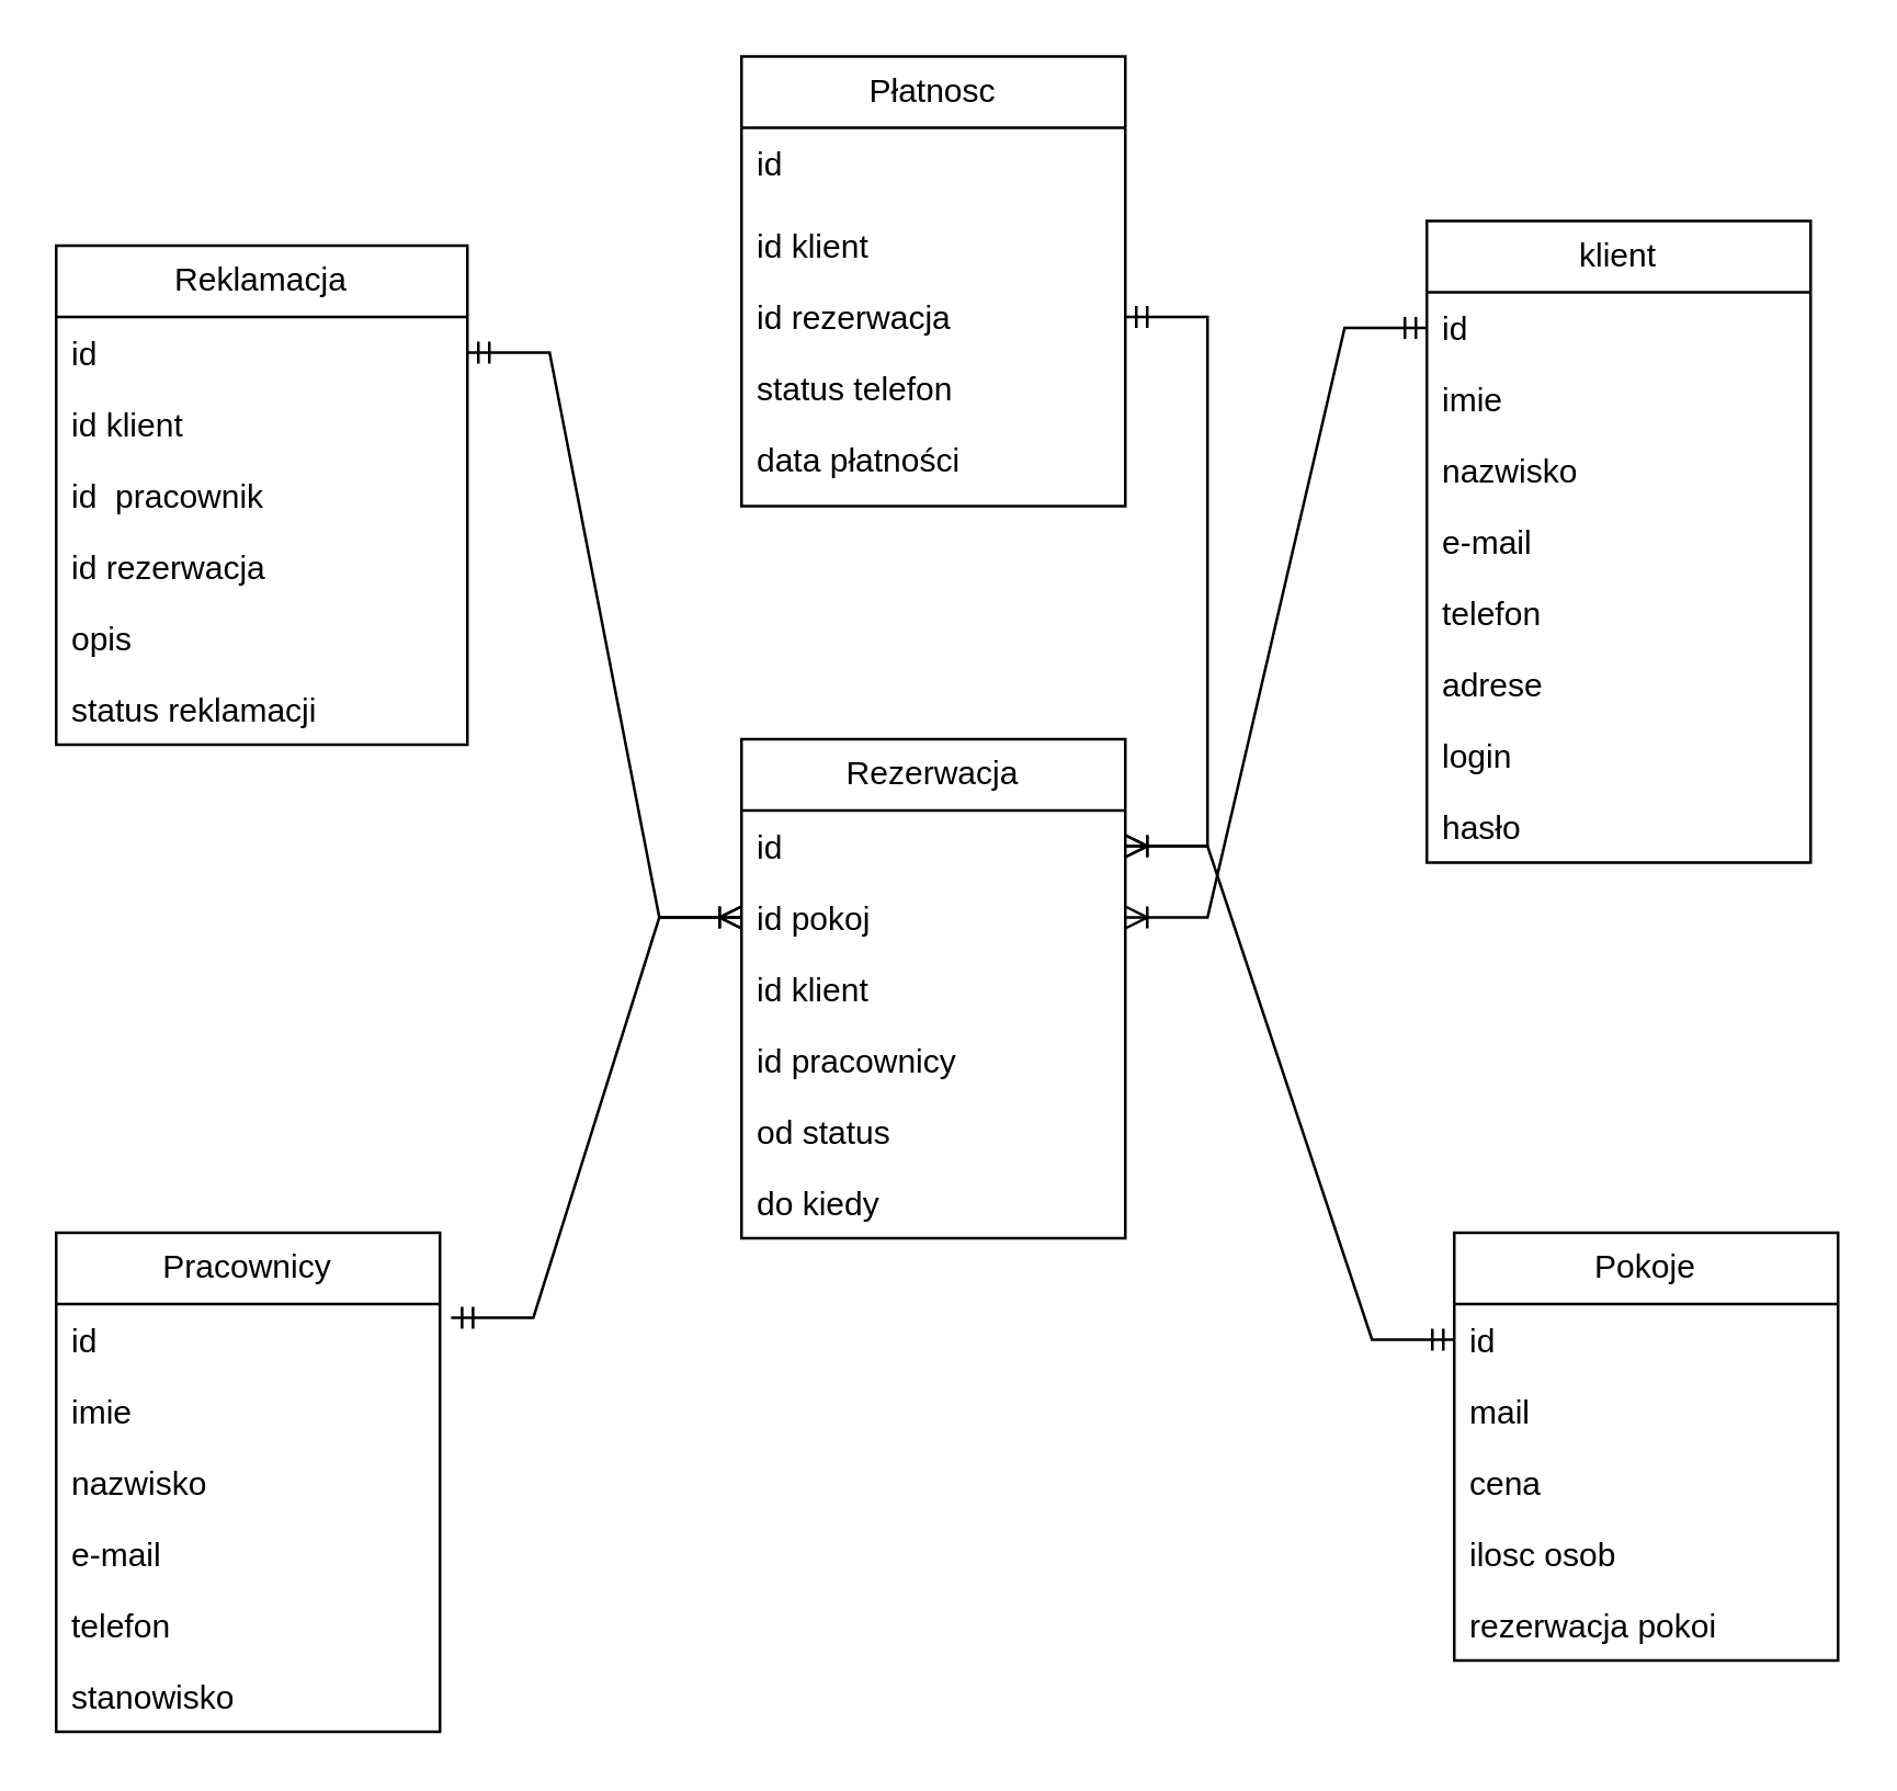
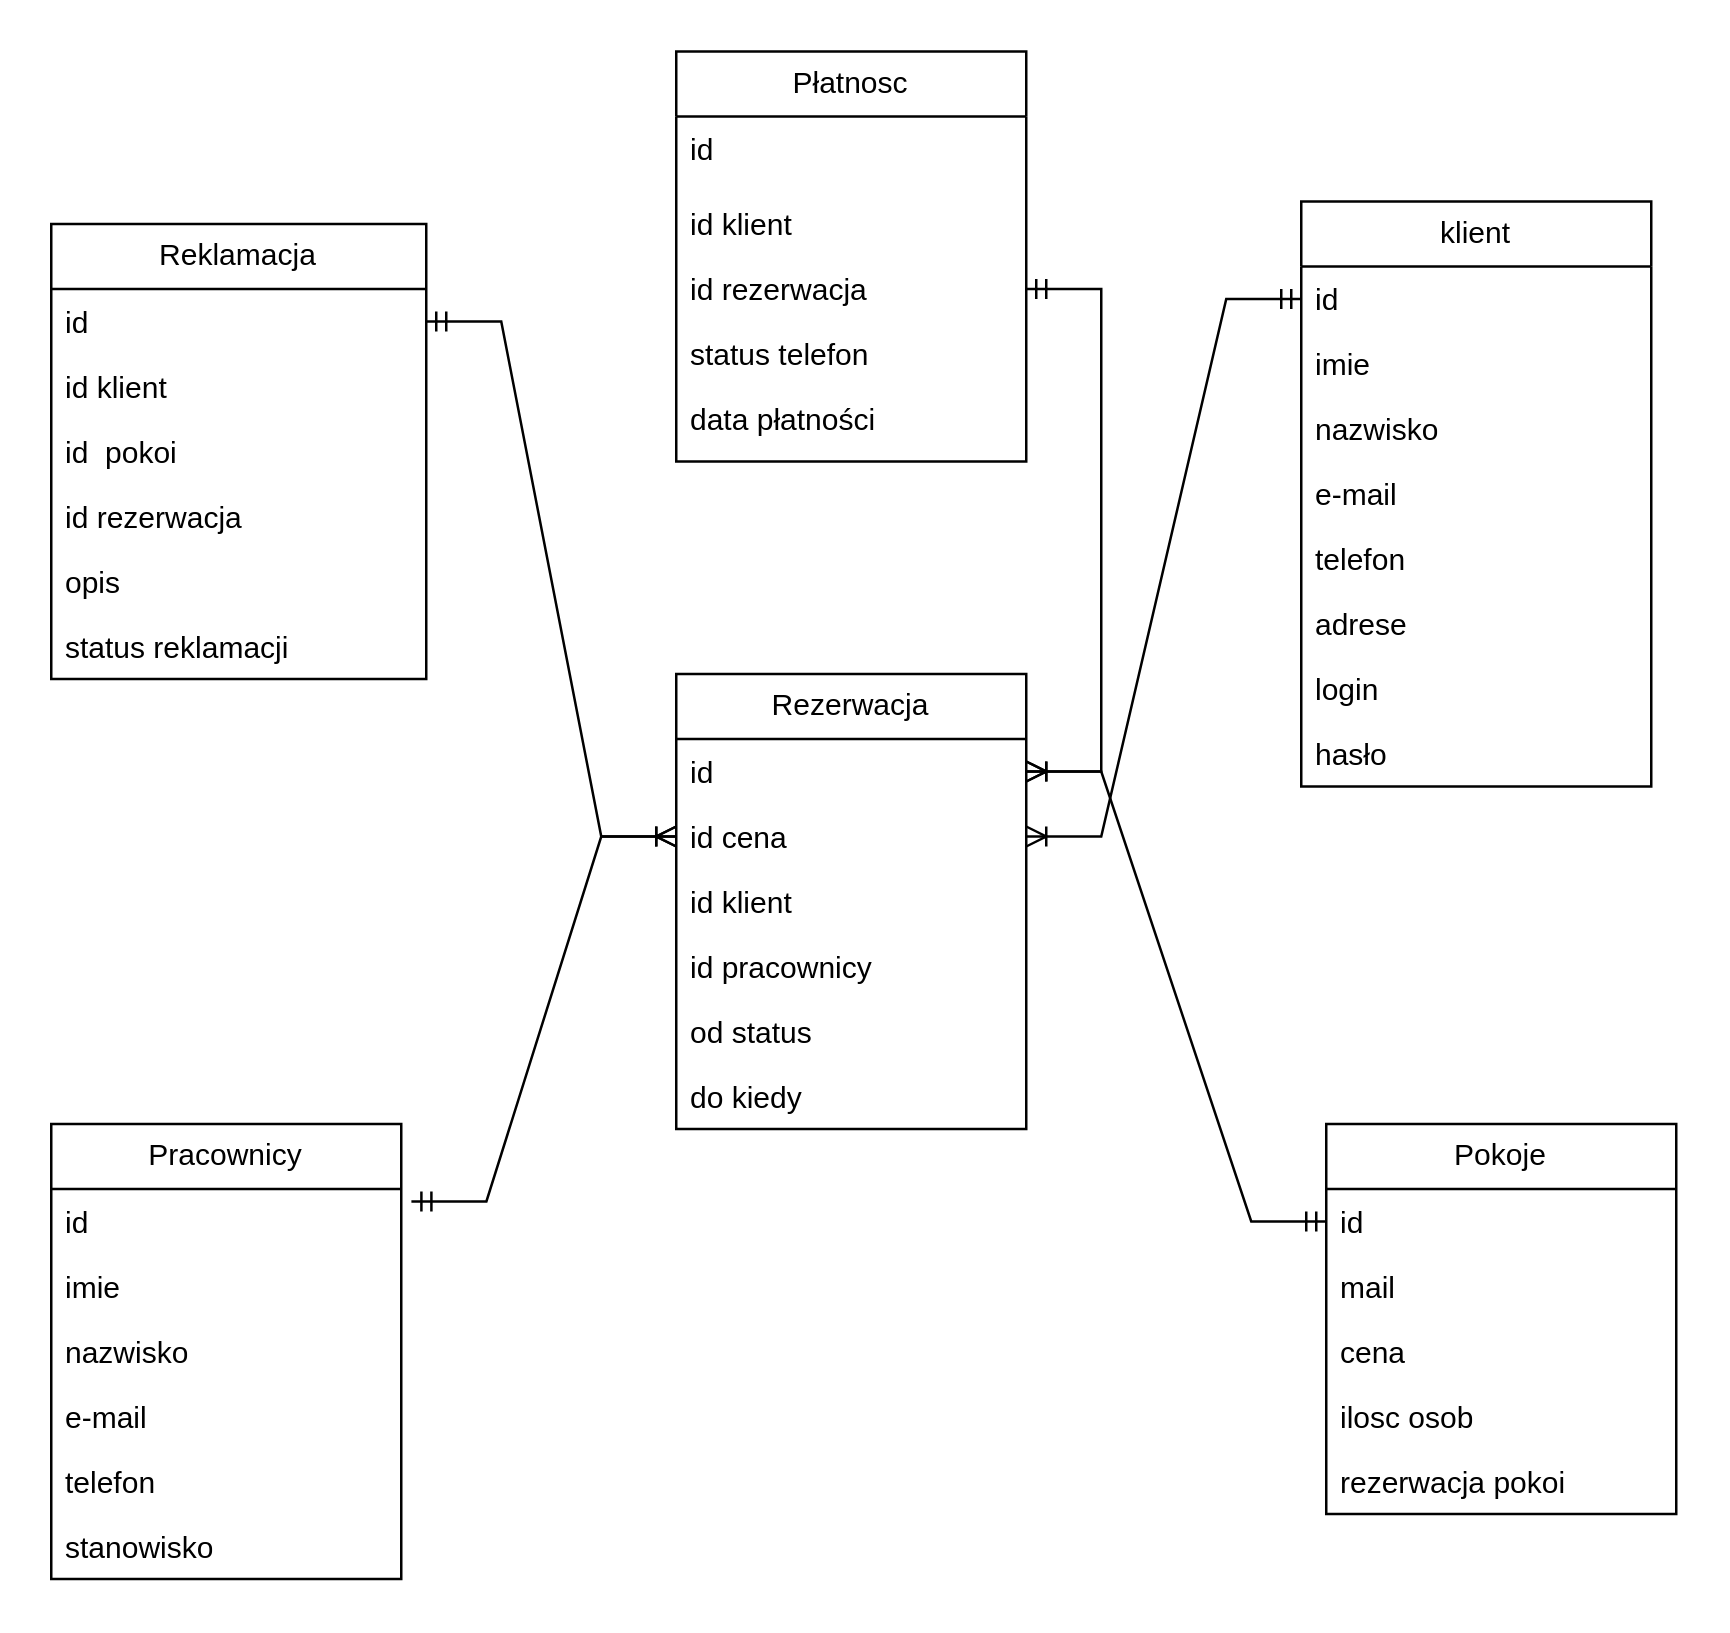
- <mxCell id="5" value="id&amp;nbsp; pracownik&lt;span style=&quot;white-space: pre;&quot;&gt;&#09;&lt;/span&gt;&lt;span style=&quot;white-space: pre;&quot;&gt;&#09;&lt;/span&gt;" style="text;strokeColor=none;fillColor=none;align=left;verticalAlign=top;spacingLeft=4;spacingRight=4;overflow=hidden;rotatable=0;points=[[0,0.5],[1,0.5]];portConstraint=eastwest;whiteSpace=wrap;html=1;" parent="2" vertex="1"><mxGeometry y="78" width="150" height="26" as="geometry" /></mxCell>
+ <mxCell id="5" value="id&amp;nbsp; pokoi&lt;span style=&quot;white-space: pre;&quot;&gt;&#09;&lt;/span&gt;&lt;span style=&quot;white-space: pre;&quot;&gt;&#09;&lt;/span&gt;" style="text;strokeColor=none;fillColor=none;align=left;verticalAlign=top;spacingLeft=4;spacingRight=4;overflow=hidden;rotatable=0;points=[[0,0.5],[1,0.5]];portConstraint=eastwest;whiteSpace=wrap;html=1;" parent="2" vertex="1"><mxGeometry y="78" width="150" height="26" as="geometry" /></mxCell>
- <mxCell id="33" value="id pokoj" style="text;strokeColor=none;fillColor=none;align=left;verticalAlign=top;spacingLeft=4;spacingRight=4;overflow=hidden;rotatable=0;points=[[0,0.5],[1,0.5]];portConstraint=eastwest;whiteSpace=wrap;html=1;" parent="31" vertex="1"><mxGeometry y="52" width="140" height="26" as="geometry" /></mxCell>
+ <mxCell id="33" value="id cena" style="text;strokeColor=none;fillColor=none;align=left;verticalAlign=top;spacingLeft=4;spacingRight=4;overflow=hidden;rotatable=0;points=[[0,0.5],[1,0.5]];portConstraint=eastwest;whiteSpace=wrap;html=1;" parent="31" vertex="1"><mxGeometry y="52" width="140" height="26" as="geometry" /></mxCell>
